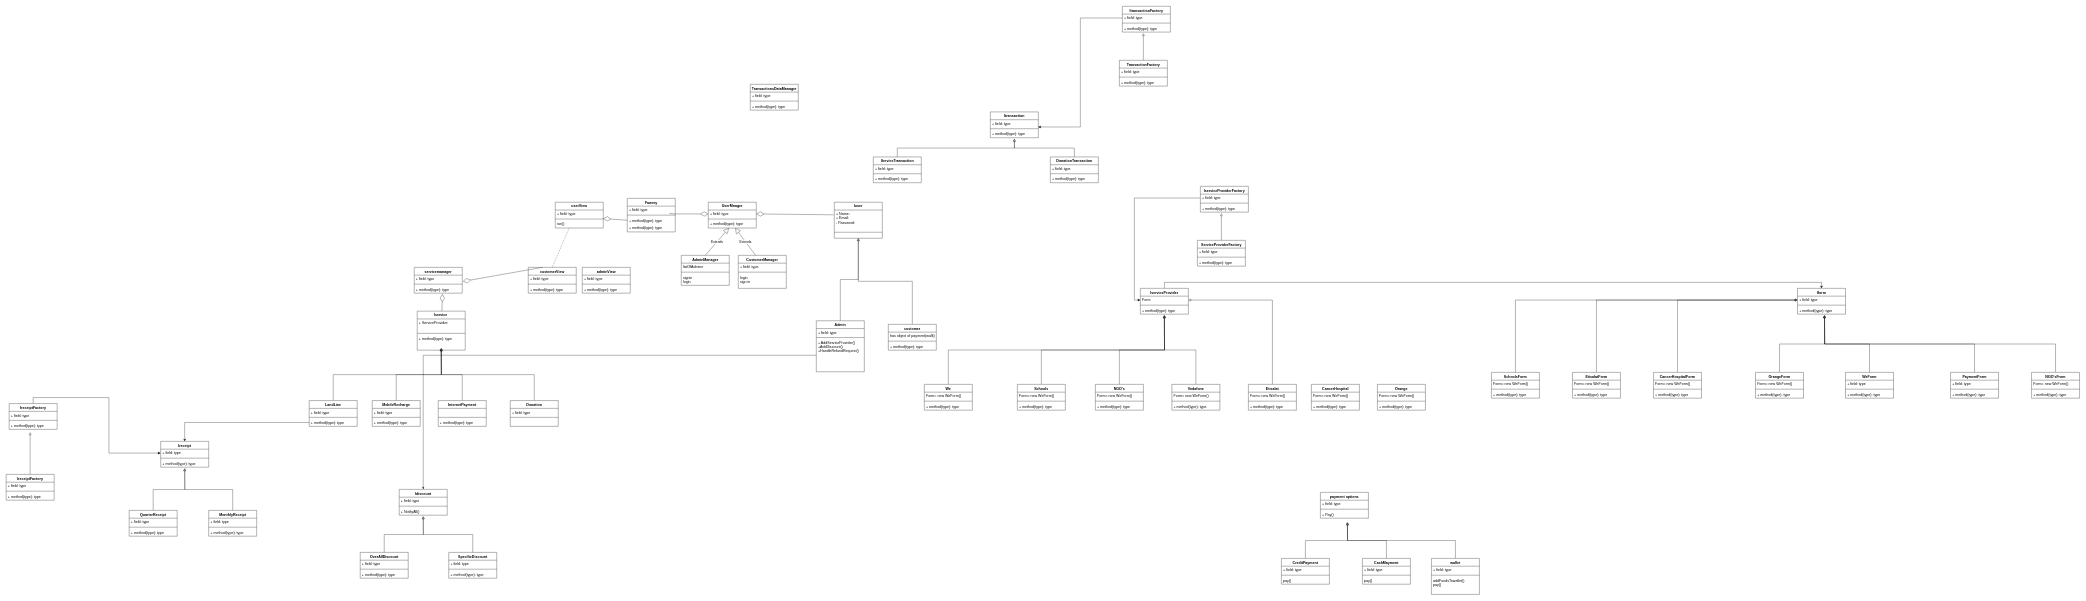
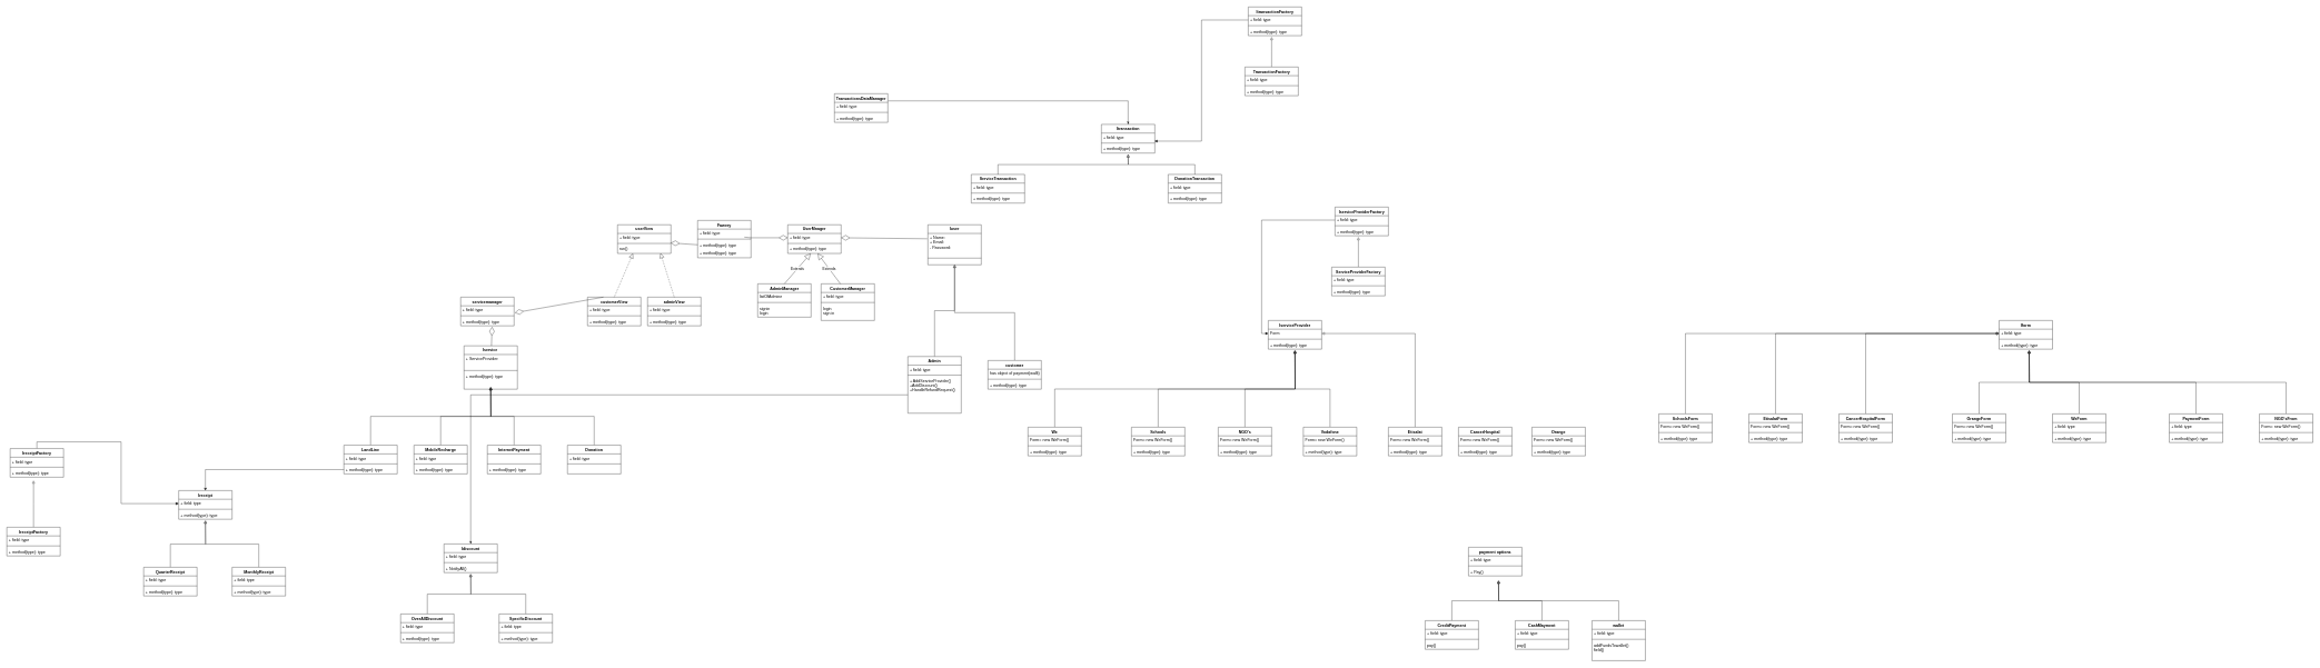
+ <mxCell id="160" style="edgeStyle=orthogonalEdgeStyle;rounded=0;orthogonalLoop=1;jettySize=auto;html=1;exitX=1;exitY=0.25;exitDx=0;exitDy=0;endArrow=classicThin;endFill=1;entryX=0.5;entryY=0;entryDx=0;entryDy=0;" parent="1" source="161" target="145" edge="1"><mxGeometry relative="1" as="geometry"><mxPoint x="3310" y="370" as="targetPoint" /></mxGeometry></mxCell>
- <mxCell id="237" value="" style="endArrow=none;dashed=1;endFill=0;endSize=12;html=1;rounded=0;entryX=0.29;entryY=1;entryDx=0;entryDy=0;entryPerimeter=0;exitX=0.5;exitY=0;exitDx=0;exitDy=0;" edge="1" parent="1" source="229" target="236"><mxGeometry width="160" relative="1" as="geometry"><mxPoint x="2250" y="1132" as="sourcePoint" /><mxPoint x="2410" y="1132" as="targetPoint" /></mxGeometry></mxCell>
+ <mxCell id="237" value="" style="endArrow=block;dashed=1;endFill=0;endSize=12;html=1;rounded=0;entryX=0.29;entryY=1;entryDx=0;entryDy=0;entryPerimeter=0;exitX=0.5;exitY=0;exitDx=0;exitDy=0;" edge="1" parent="1" source="229" target="236"><mxGeometry width="160" relative="1" as="geometry"><mxPoint x="2250" y="1132" as="sourcePoint" /><mxPoint x="2410" y="1132" as="targetPoint" /></mxGeometry></mxCell>
+ <mxCell id="242" value="" style="endArrow=block;dashed=1;endFill=0;endSize=12;html=1;rounded=0;entryX=0.805;entryY=0.969;entryDx=0;entryDy=0;entryPerimeter=0;exitX=0.5;exitY=0;exitDx=0;exitDy=0;" edge="1" parent="1" source="238" target="236"><mxGeometry width="160" relative="1" as="geometry"><mxPoint x="2250" y="1132" as="sourcePoint" /><mxPoint x="2410" y="1132" as="targetPoint" /></mxGeometry></mxCell>
- <mxCell id="68" style="edgeStyle=orthogonalEdgeStyle;rounded=0;orthogonalLoop=1;jettySize=auto;html=1;exitX=0.5;exitY=0;exitDx=0;exitDy=0;entryX=0.5;entryY=0;entryDx=0;entryDy=0;endArrow=classic;endFill=1;" parent="1" source="69" target="73" edge="1"><mxGeometry relative="1" as="geometry" /></mxCell>
- <mxCell id="213" value="addFundsTowallet()&#10;pay()&#10;" style="text;strokeColor=none;fillColor=none;align=left;verticalAlign=top;spacingLeft=4;spacingRight=4;overflow=hidden;rotatable=0;points=[[0,0.5],[1,0.5]];portConstraint=eastwest;" parent="210" vertex="1"><mxGeometry y="60" width="160" height="60" as="geometry" /></mxCell>
+ <mxCell id="213" value="addFundsTowallet()&#10;field()&#10;" style="text;strokeColor=none;fillColor=none;align=left;verticalAlign=top;spacingLeft=4;spacingRight=4;overflow=hidden;rotatable=0;points=[[0,0.5],[1,0.5]];portConstraint=eastwest;" parent="210" vertex="1"><mxGeometry y="60" width="160" height="60" as="geometry" /></mxCell>
